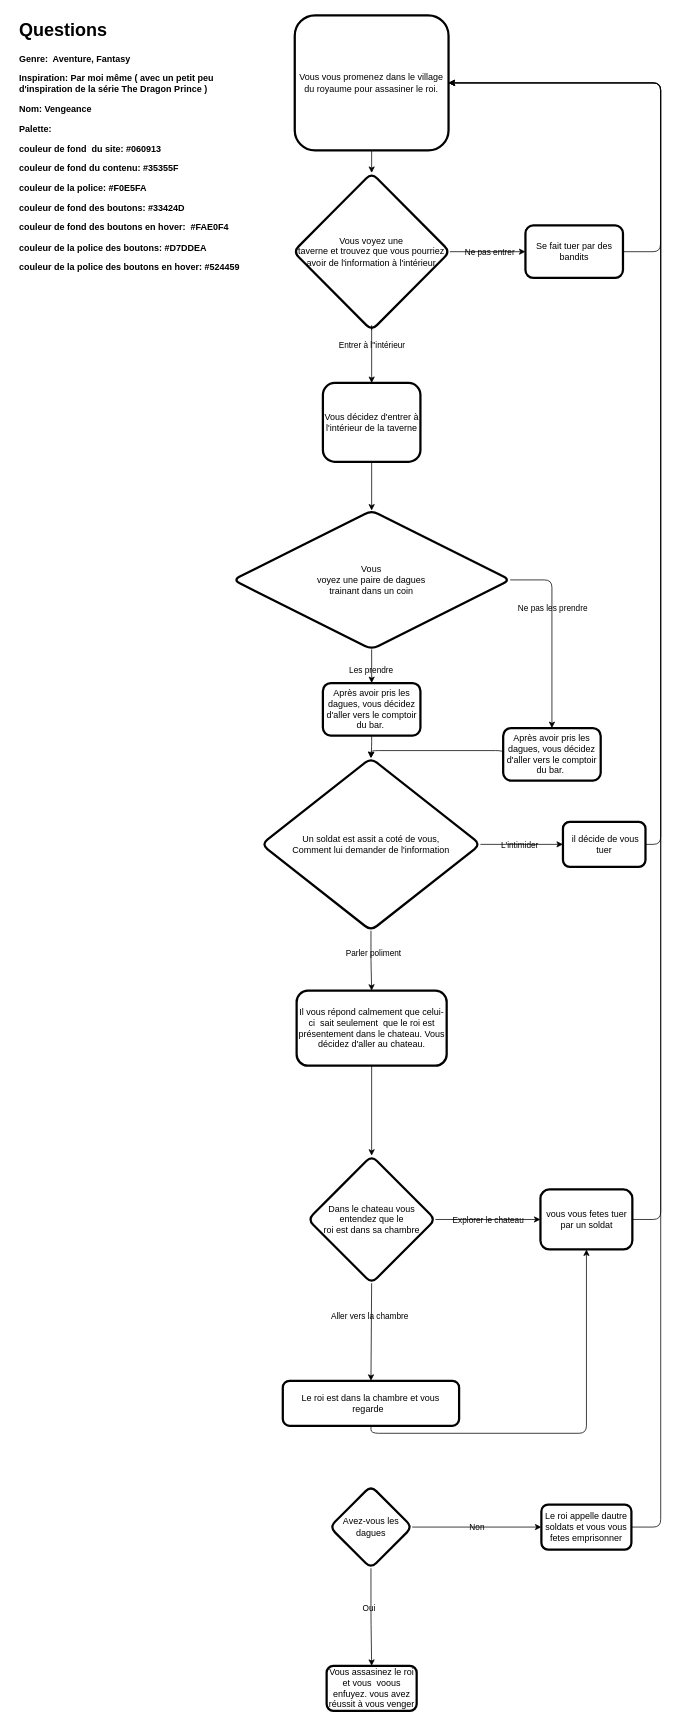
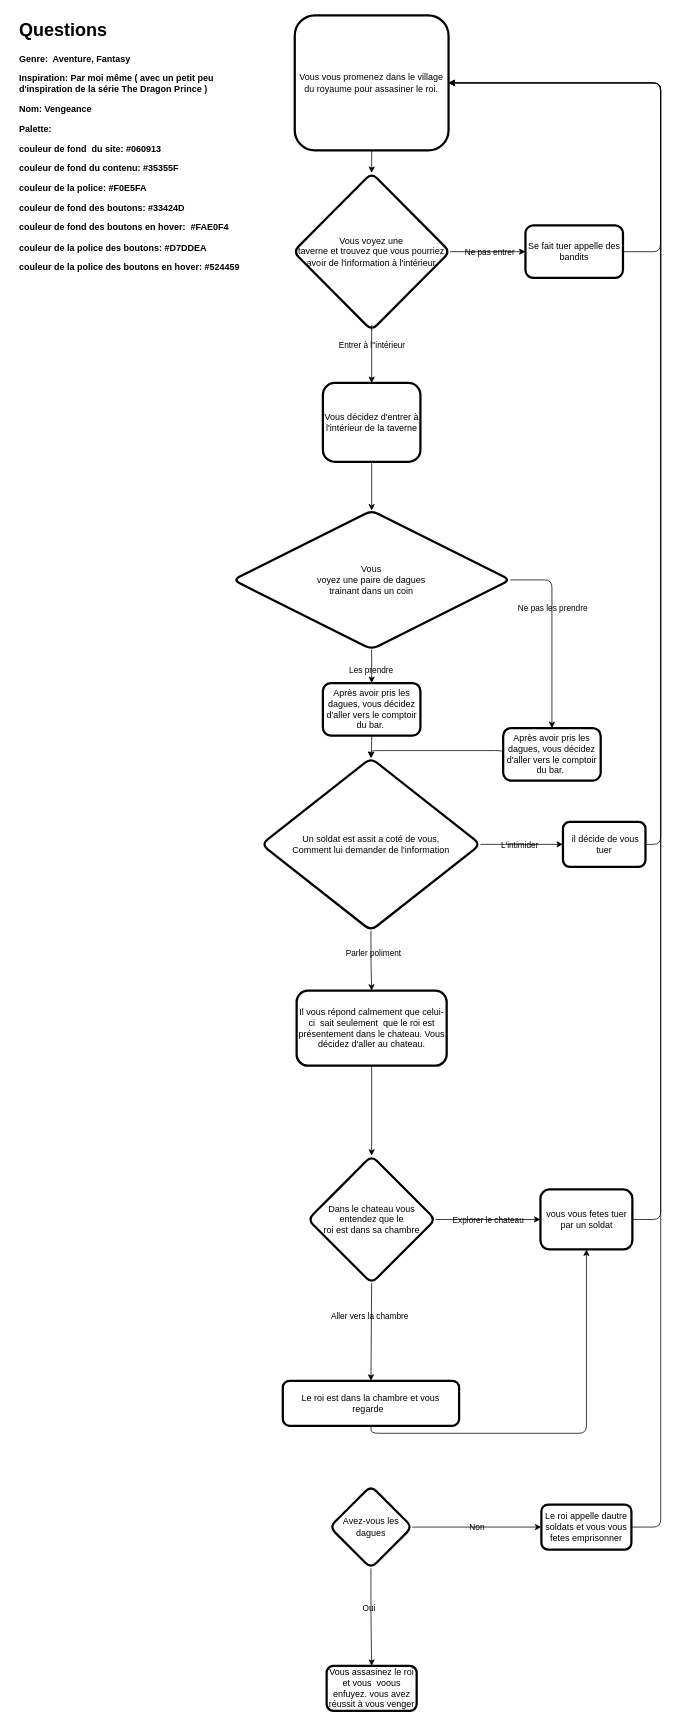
- <mxCell id="14" value="Se fait tuer par des bandits" style="rounded=1;whiteSpace=wrap;html=1;labelBorderColor=none;labelBackgroundColor=none;fillColor=none;fontColor=#000000;strokeColor=#000000;strokeWidth=3;" parent="1" vertex="1"><mxGeometry x="699.69" y="300" width="130" height="70" as="geometry" /></mxCell>
+ <mxCell id="14" value="Se fait tuer appelle des bandits" style="rounded=1;whiteSpace=wrap;html=1;labelBorderColor=none;labelBackgroundColor=none;fillColor=none;fontColor=#000000;strokeColor=#000000;strokeWidth=3;" parent="1" vertex="1"><mxGeometry x="699.69" y="300" width="130" height="70" as="geometry" /></mxCell>
